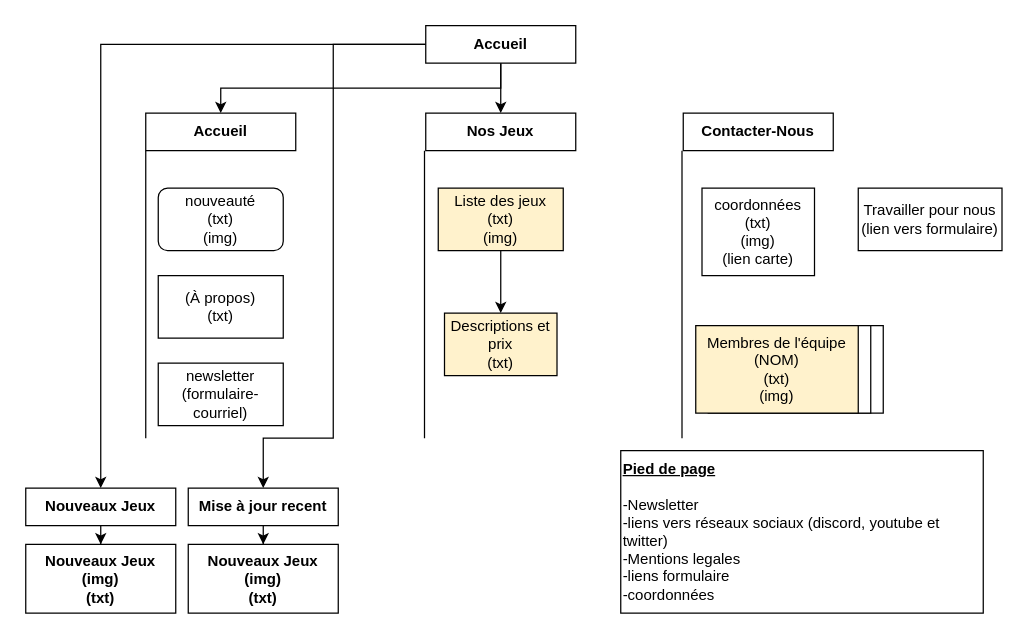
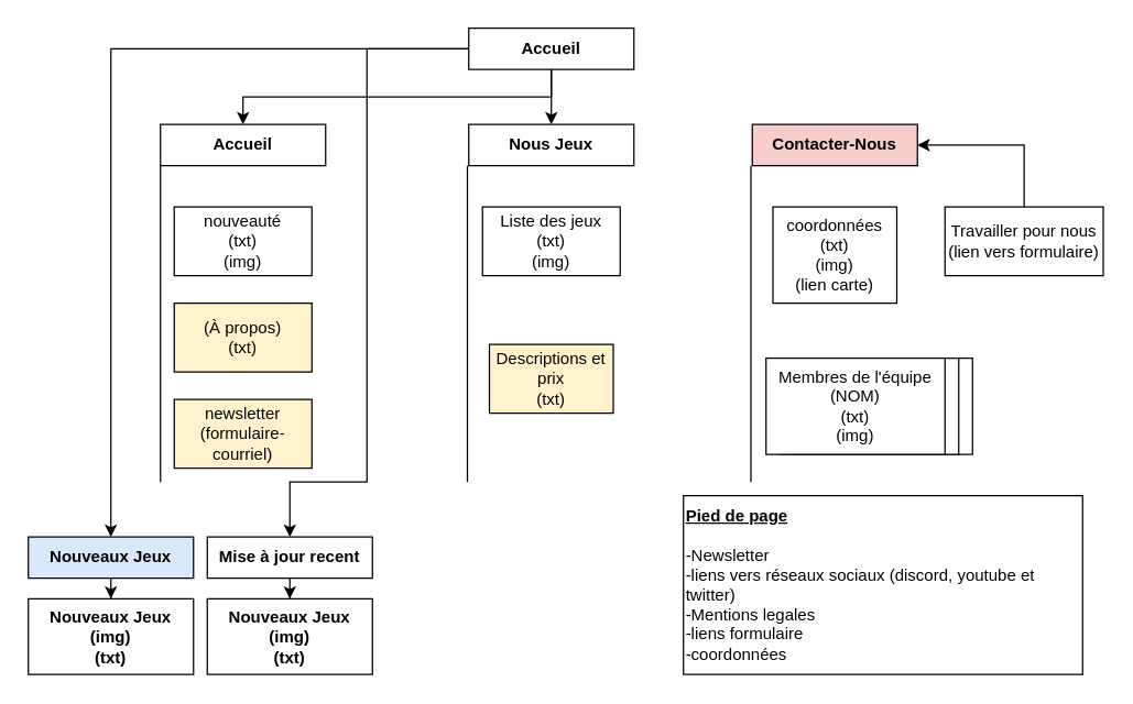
- <mxCell id="3" value="&lt;b&gt;Nos Jeux&lt;/b&gt;" style="rounded=0;whiteSpace=wrap;html=1;align=center;" vertex="1" parent="1"><mxGeometry x="340" y="90" width="120" height="30" as="geometry" /></mxCell>
+ <mxCell id="3" value="&lt;b&gt;Nous Jeux&lt;/b&gt;" style="rounded=0;whiteSpace=wrap;html=1;align=center;" vertex="1" parent="1"><mxGeometry x="340" y="90" width="120" height="30" as="geometry" /></mxCell>
- <mxCell id="4" value="&lt;b&gt;Contacter-Nous&lt;/b&gt;" style="rounded=0;whiteSpace=wrap;html=1;align=center;" vertex="1" parent="1"><mxGeometry x="546" y="90" width="120" height="30" as="geometry" /></mxCell>
+ <mxCell id="4" value="&lt;b&gt;Contacter-Nous&lt;/b&gt;" style="rounded=0;whiteSpace=wrap;html=1;align=center;fillColor=#f8cecc;" vertex="1" parent="1"><mxGeometry x="546" y="90" width="120" height="30" as="geometry" /></mxCell>
+ <mxCell id="21" value="" style="edgeStyle=orthogonalEdgeStyle;rounded=0;orthogonalLoop=1;jettySize=auto;html=1;fontSize=12;entryX=1;entryY=0.5;entryDx=0;entryDy=0;exitX=0.5;exitY=0;exitDx=0;exitDy=0;" edge="1" parent="1" source="22" target="4"><mxGeometry relative="1" as="geometry"><mxPoint x="743.5" y="70" as="targetPoint" /></mxGeometry></mxCell>
- <mxCell id="8" value="nouveauté&lt;br&gt;(txt)&lt;br&gt;(img)" style="whiteSpace=wrap;html=1;align=center;rounded=1;" vertex="1" parent="1"><mxGeometry x="126" y="150" width="100" height="50" as="geometry" /></mxCell>
+ <mxCell id="8" value="nouveauté&lt;br&gt;(txt)&lt;br&gt;(img)" style="rounded=0;whiteSpace=wrap;html=1;align=center;" vertex="1" parent="1"><mxGeometry x="126" y="150" width="100" height="50" as="geometry" /></mxCell>
- <mxCell id="6" value="Liste des jeux&lt;br&gt;(txt)&lt;br&gt;(img)" style="rounded=0;whiteSpace=wrap;html=1;align=center;fillColor=#fff2cc;" vertex="1" parent="1"><mxGeometry x="350" y="150" width="100" height="50" as="geometry" /></mxCell>
+ <mxCell id="6" value="Liste des jeux&lt;br&gt;(txt)&lt;br&gt;(img)" style="rounded=0;whiteSpace=wrap;html=1;align=center;" vertex="1" parent="1"><mxGeometry x="350" y="150" width="100" height="50" as="geometry" /></mxCell>
- <mxCell id="5" value="" style="edgeStyle=orthogonalEdgeStyle;rounded=0;orthogonalLoop=1;jettySize=auto;html=1;" edge="1" parent="1" source="6" target="10"><mxGeometry relative="1" as="geometry" /></mxCell>
- <mxCell id="11" value="(À propos)&lt;br&gt;(txt)" style="rounded=0;whiteSpace=wrap;html=1;align=center;" vertex="1" parent="1"><mxGeometry x="126" y="220" width="100" height="50" as="geometry" /></mxCell>
+ <mxCell id="11" value="(À propos)&lt;br&gt;(txt)" style="rounded=0;whiteSpace=wrap;html=1;align=center;fillColor=#fff2cc;" vertex="1" parent="1"><mxGeometry x="126" y="220" width="100" height="50" as="geometry" /></mxCell>
- <mxCell id="24" value="&lt;div&gt;Membres de l'équipe&lt;/div&gt;&lt;font&gt;&lt;div&gt;(NOM)&lt;/div&gt;&lt;div&gt;(txt)&lt;/div&gt;&lt;div&gt;(img)&lt;/div&gt;&lt;/font&gt;" style="rounded=0;whiteSpace=wrap;html=1;align=center;fillColor=#fff2cc;" vertex="1" parent="1"><mxGeometry x="556" y="260" width="130" height="70" as="geometry" /></mxCell>
+ <mxCell id="24" value="&lt;div&gt;Membres de l'équipe&lt;/div&gt;&lt;font&gt;&lt;div&gt;(NOM)&lt;/div&gt;&lt;div&gt;(txt)&lt;/div&gt;&lt;div&gt;(img)&lt;/div&gt;&lt;/font&gt;" style="rounded=0;whiteSpace=wrap;html=1;align=center;" vertex="1" parent="1"><mxGeometry x="556" y="260" width="130" height="70" as="geometry" /></mxCell>
- <mxCell id="31" value="newsletter&lt;br&gt;(formulaire-courriel)" style="rounded=0;whiteSpace=wrap;html=1;align=center;" vertex="1" parent="1"><mxGeometry x="126" y="290" width="100" height="50" as="geometry" /></mxCell>
+ <mxCell id="31" value="newsletter&lt;br&gt;(formulaire-courriel)" style="rounded=0;whiteSpace=wrap;html=1;align=center;fillColor=#fff2cc;" vertex="1" parent="1"><mxGeometry x="126" y="290" width="100" height="50" as="geometry" /></mxCell>
- <mxCell id="26" value="&lt;b&gt;Nouveaux Jeux&lt;/b&gt;" style="whiteSpace=wrap;html=1;" vertex="1" parent="1"><mxGeometry x="20" y="390" width="120" height="30" as="geometry" /></mxCell>
+ <mxCell id="26" value="&lt;b&gt;Nouveaux Jeux&lt;/b&gt;" style="whiteSpace=wrap;html=1;fillColor=#dae8fc;" vertex="1" parent="1"><mxGeometry x="20" y="390" width="120" height="30" as="geometry" /></mxCell>
